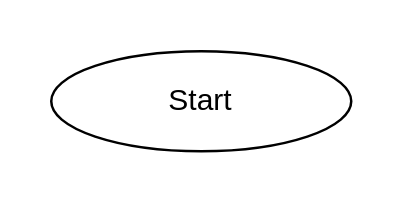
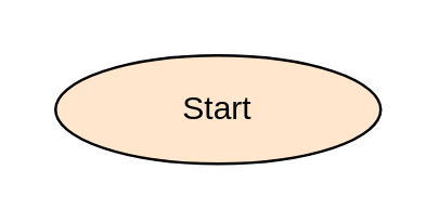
- <mxCell id="2" value="Start" style="ellipse;whiteSpace=wrap;html=1;" vertex="1" parent="1"><mxGeometry x="20" y="20" width="120" height="40" as="geometry" /></mxCell>
+ <mxCell id="2" value="Start" style="ellipse;whiteSpace=wrap;html=1;fillColor=#ffe6cc;" vertex="1" parent="1"><mxGeometry x="20" y="20" width="120" height="40" as="geometry" /></mxCell>
